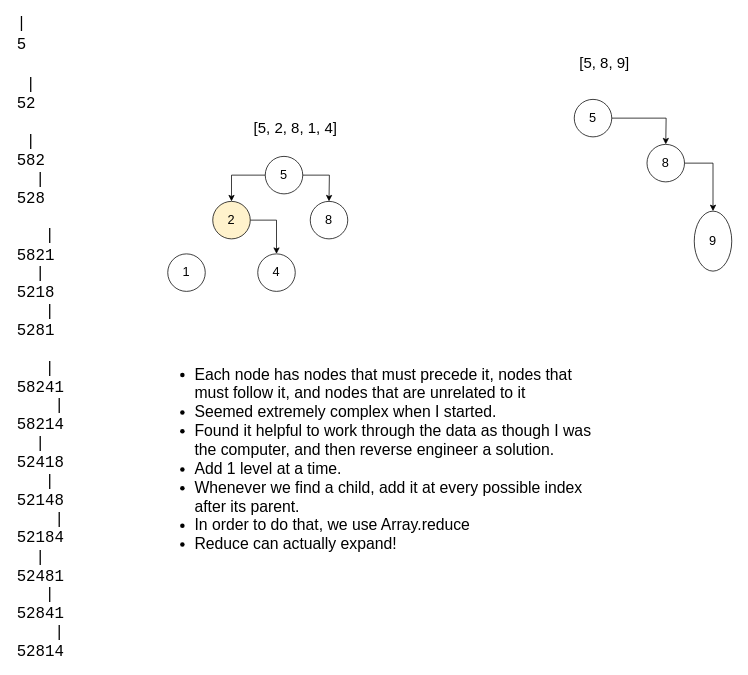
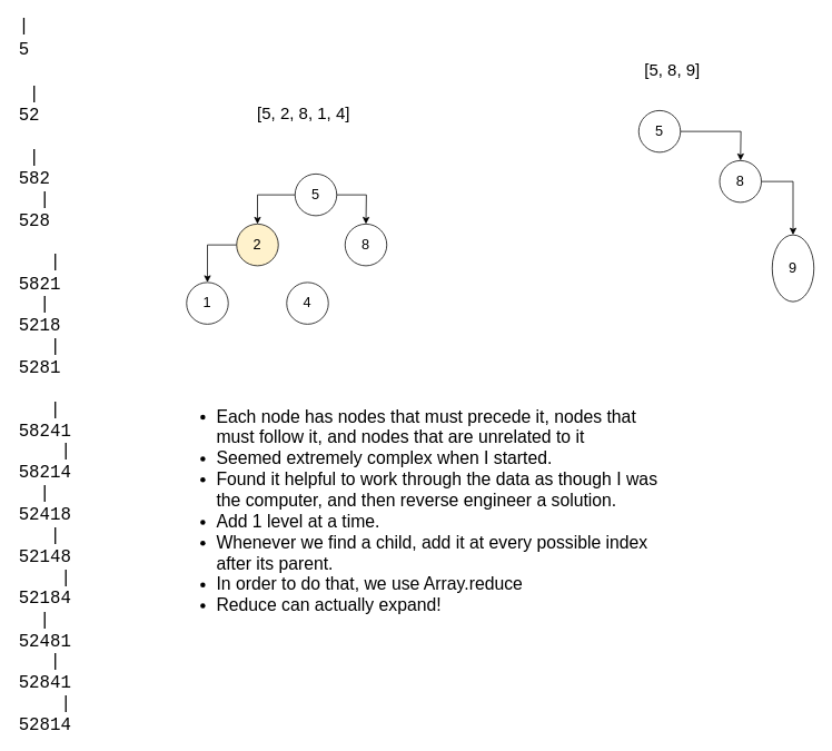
- <mxCell id="17" value="[5, 2, 8, 1, 4]" style="text;html=1;strokeColor=none;fillColor=none;align=center;verticalAlign=middle;whiteSpace=wrap;rounded=0;fontSize=20;" vertex="1" parent="1"><mxGeometry x="248" y="159" width="291" height="20" as="geometry" /></mxCell>
+ <mxCell id="17" value="[5, 2, 8, 1, 4]" style="text;html=1;strokeColor=none;fillColor=none;align=center;verticalAlign=middle;whiteSpace=wrap;rounded=0;fontSize=20;" vertex="1" parent="1"><mxGeometry x="218" y="124" width="291" height="20" as="geometry" /></mxCell>
- <mxCell id="6" style="edgeStyle=orthogonalEdgeStyle;rounded=0;orthogonalLoop=1;jettySize=auto;html=1;" parent="1" source="7" target="9" edge="1"><mxGeometry relative="1" as="geometry" /></mxCell>
+ <mxCell id="6" style="edgeStyle=orthogonalEdgeStyle;rounded=0;orthogonalLoop=1;jettySize=auto;html=1;entryX=0.5;entryY=0;entryDx=0;entryDy=0;" parent="1" source="7" target="8" edge="1"><mxGeometry relative="1" as="geometry" /></mxCell>
